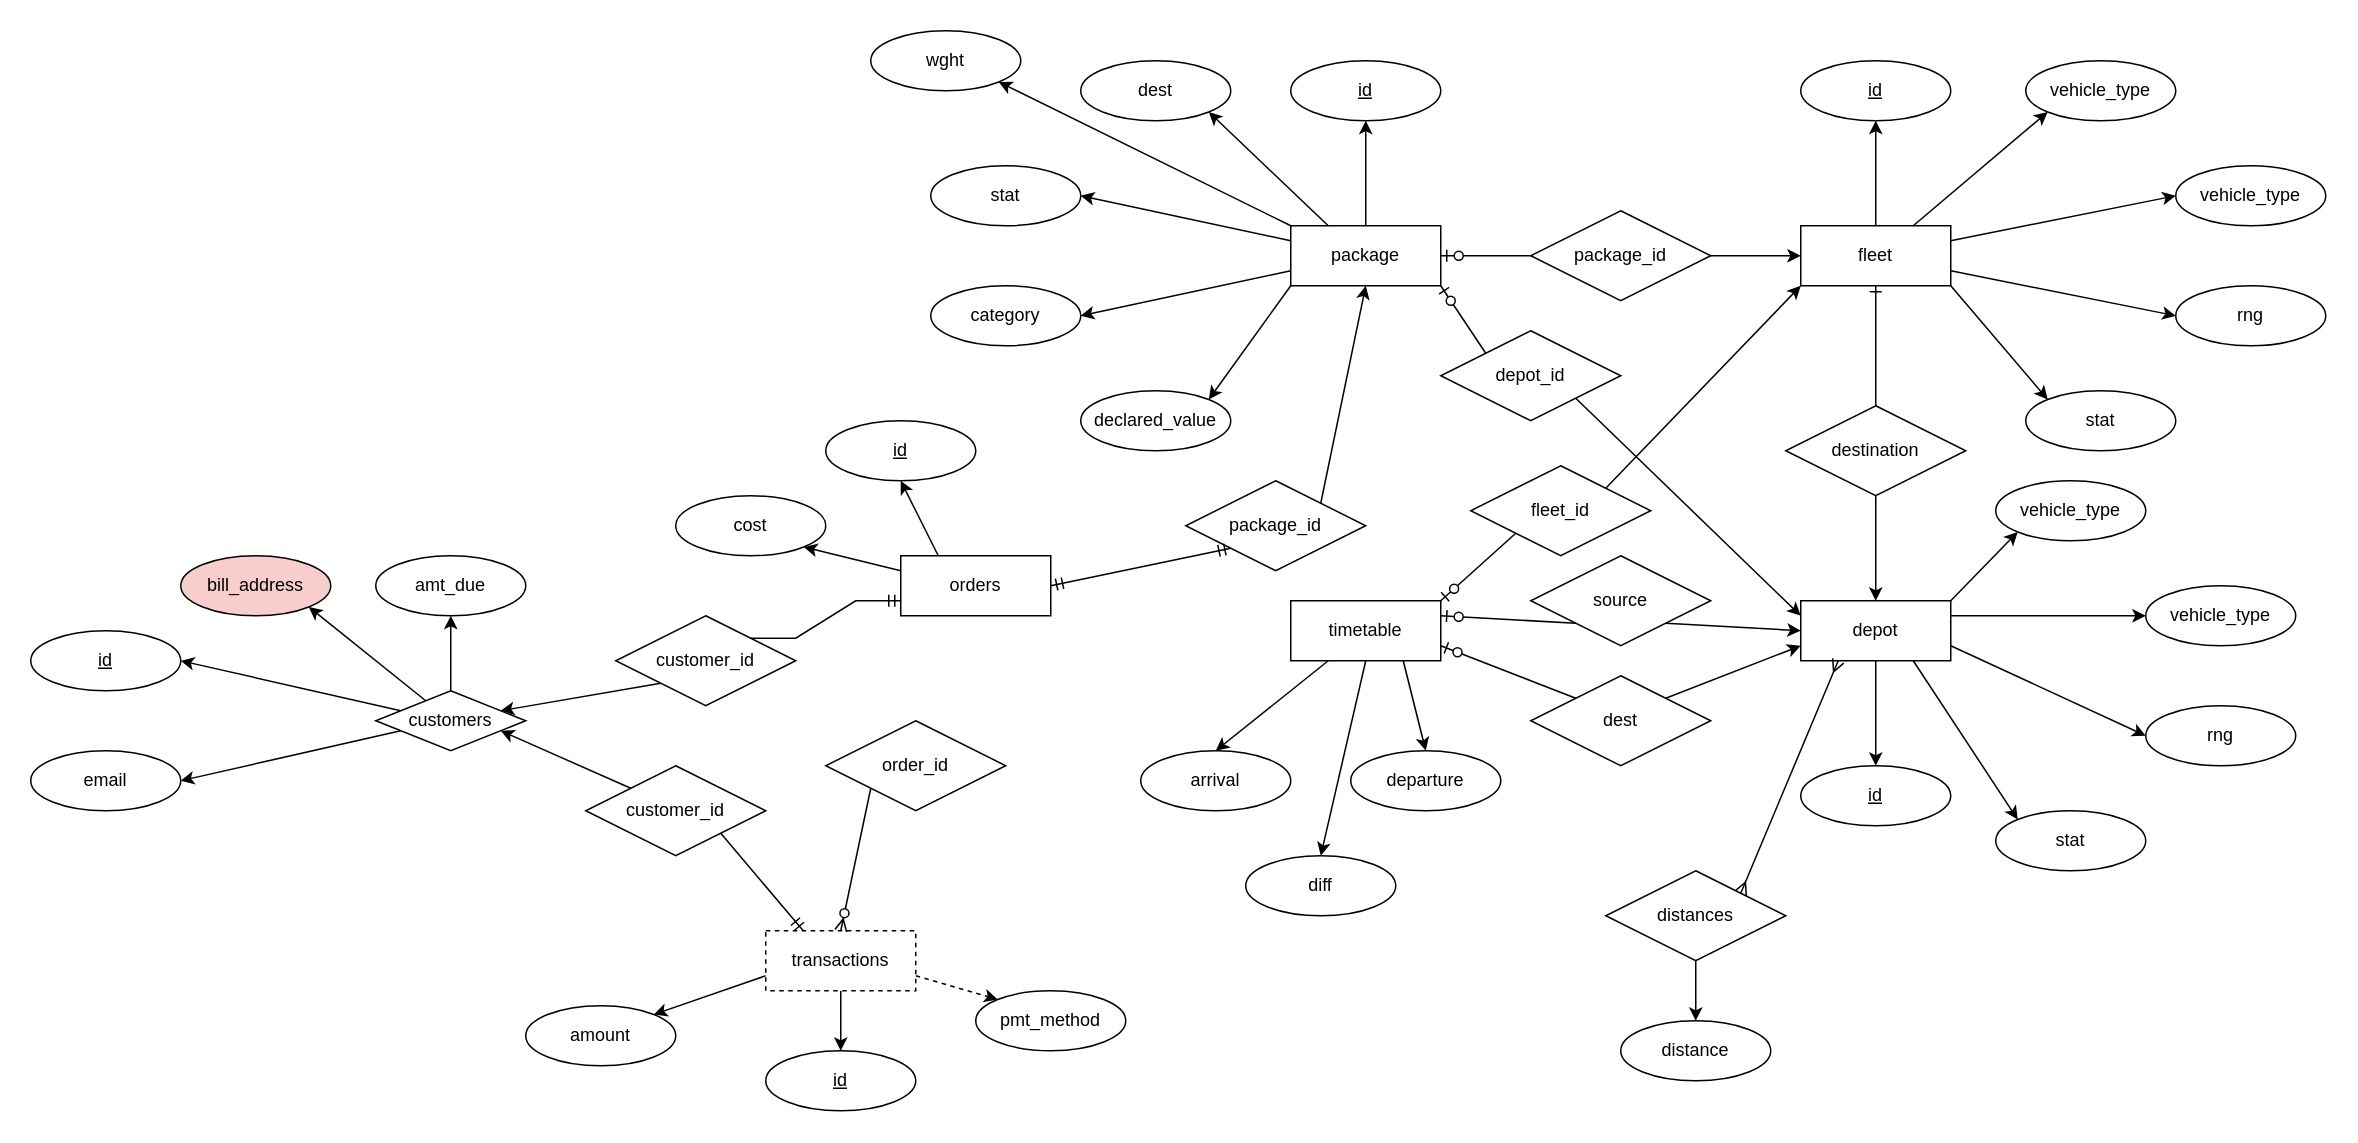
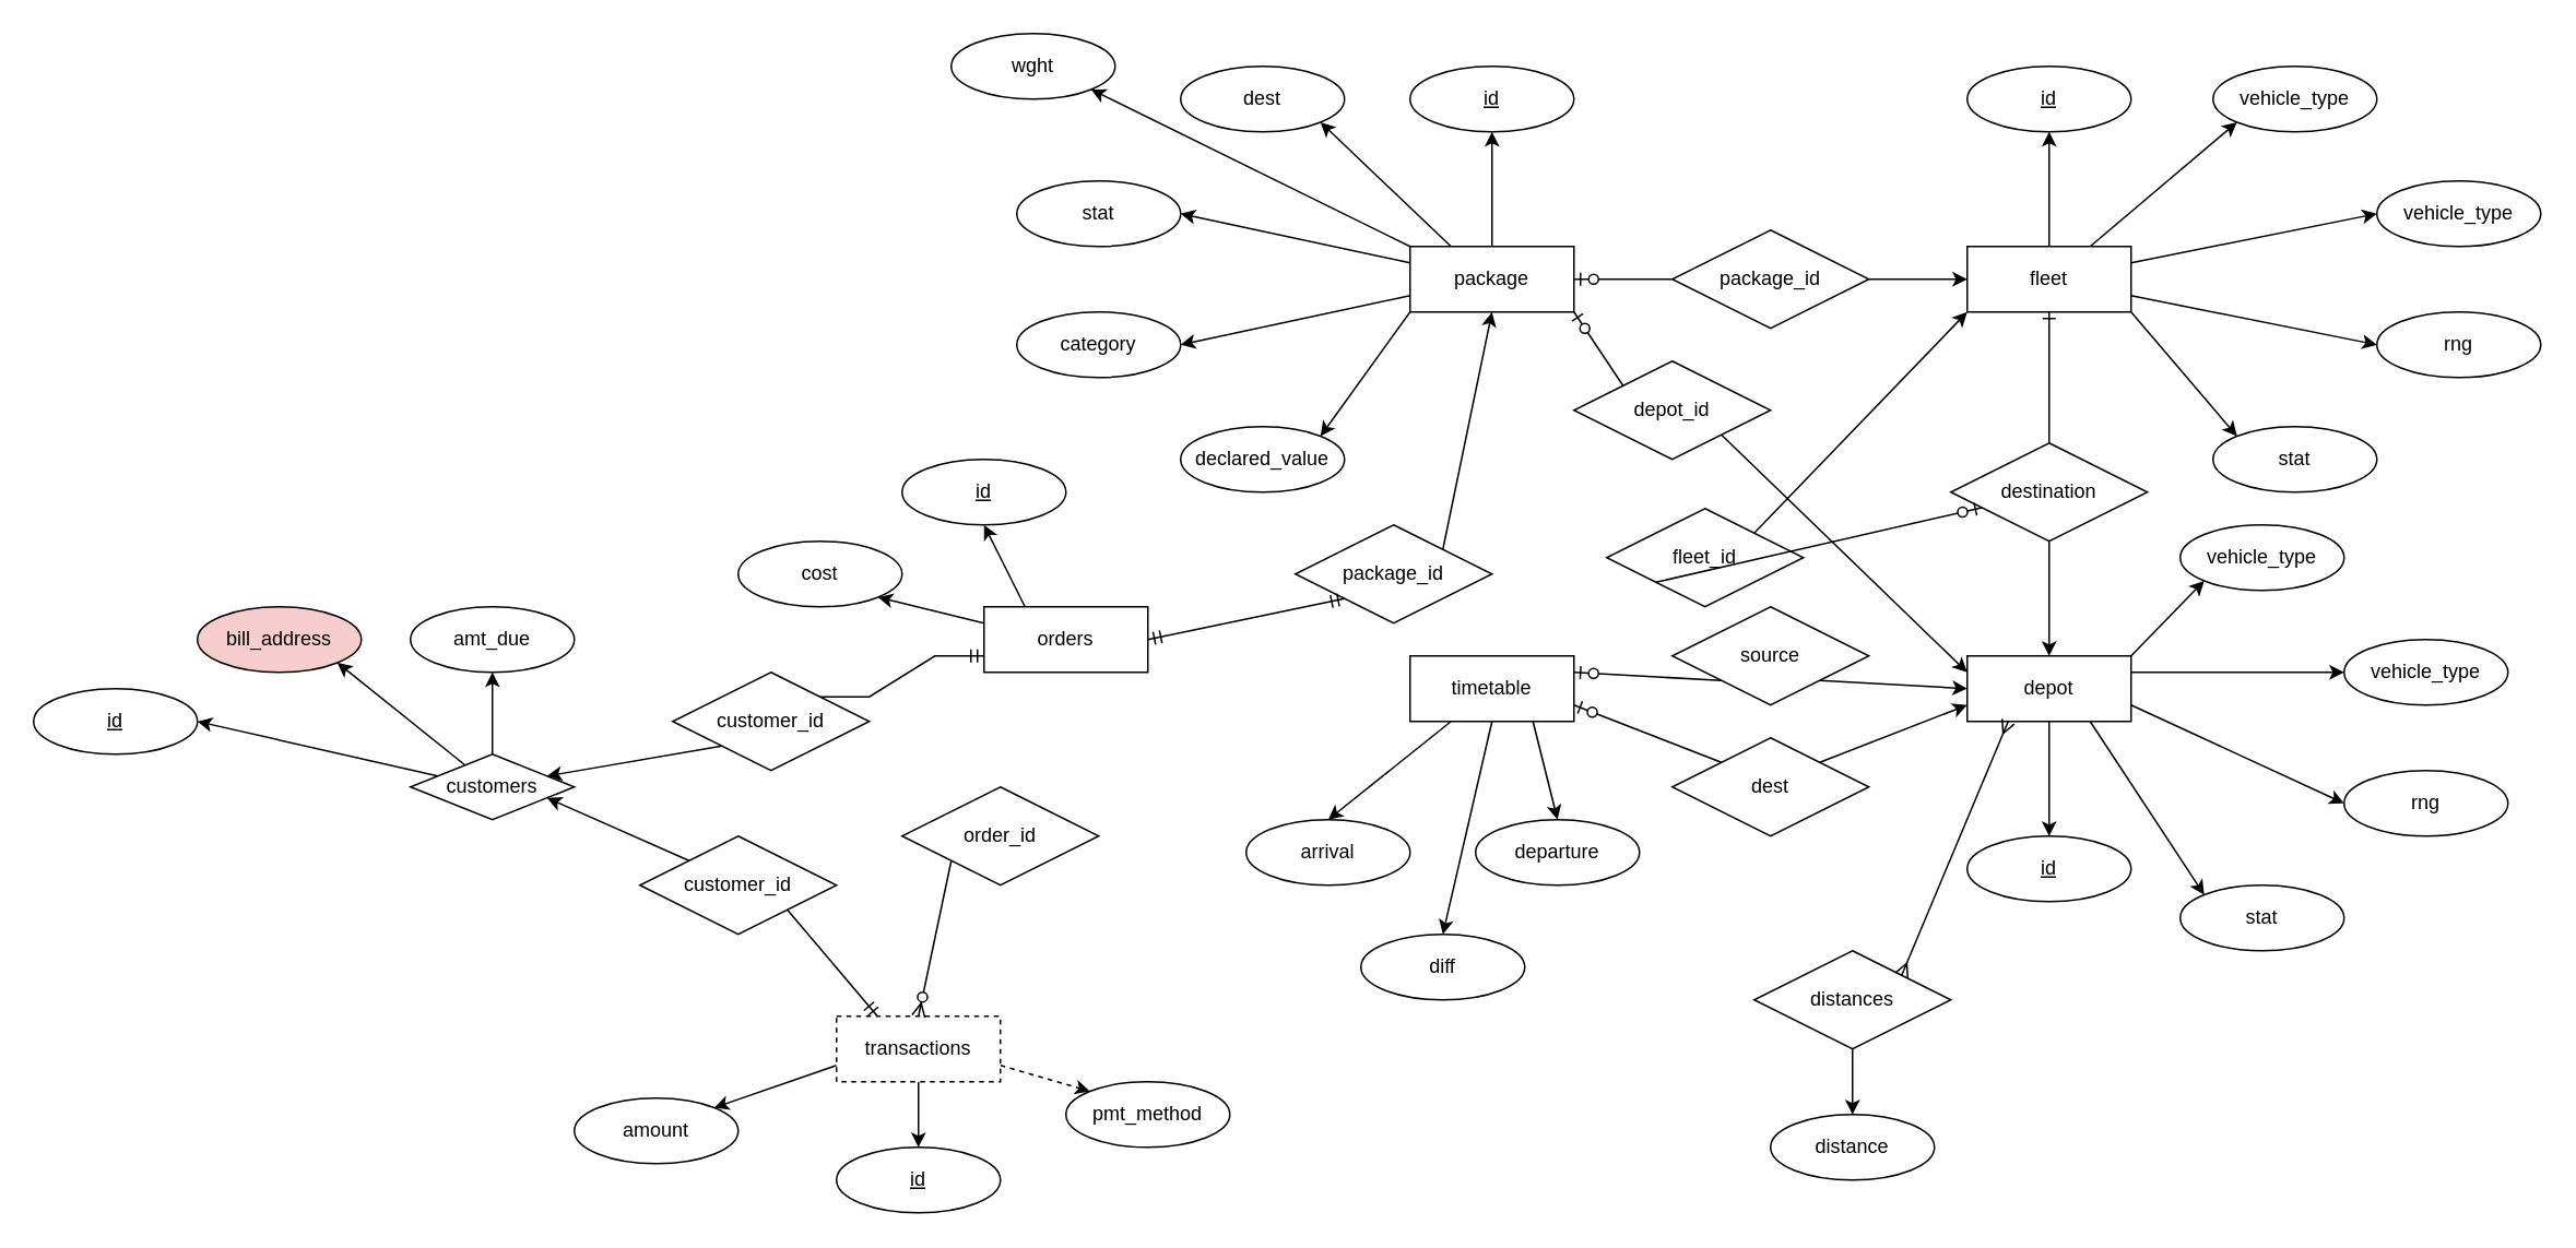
- <mxCell id="56" value="" style="fontSize=12;html=1;endArrow=ERzeroToOne;endFill=1;rounded=0;exitX=0;exitY=1;exitDx=0;exitDy=0;entryX=1;entryY=0;entryDx=0;entryDy=0;" edge="1" parent="1" source="55" target="53"><mxGeometry width="100" height="100" relative="1" as="geometry"><mxPoint x="1200" y="400" as="sourcePoint" /><mxPoint x="1300" y="300" as="targetPoint" /></mxGeometry></mxCell>
+ <mxCell id="56" value="" style="fontSize=12;html=1;endArrow=ERzeroToOne;endFill=1;rounded=0;exitX=0;exitY=1;exitDx=0;exitDy=0;" edge="1" parent="1" source="55" target="33"><mxGeometry width="100" height="100" relative="1" as="geometry"><mxPoint x="1200" y="400" as="sourcePoint" /><mxPoint x="1300" y="300" as="targetPoint" /></mxGeometry></mxCell>
- <mxCell id="83" style="rounded=0;orthogonalLoop=1;jettySize=auto;html=1;exitX=0;exitY=0.75;exitDx=0;exitDy=0;entryX=1;entryY=0.5;entryDx=0;entryDy=0;" edge="1" parent="1" source="84" target="97"><mxGeometry relative="1" as="geometry" /></mxCell>
- <mxCell id="97" value="email" style="ellipse;whiteSpace=wrap;html=1;align=center;" vertex="1" parent="1"><mxGeometry x="20" y="500" width="100" height="40" as="geometry" /></mxCell>
